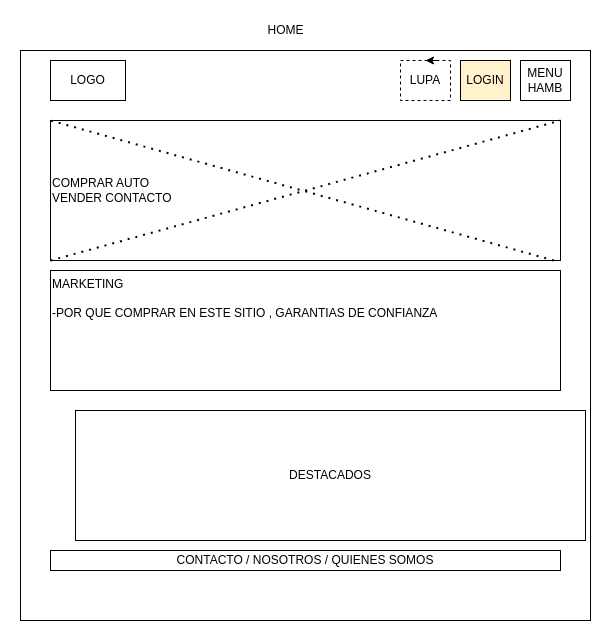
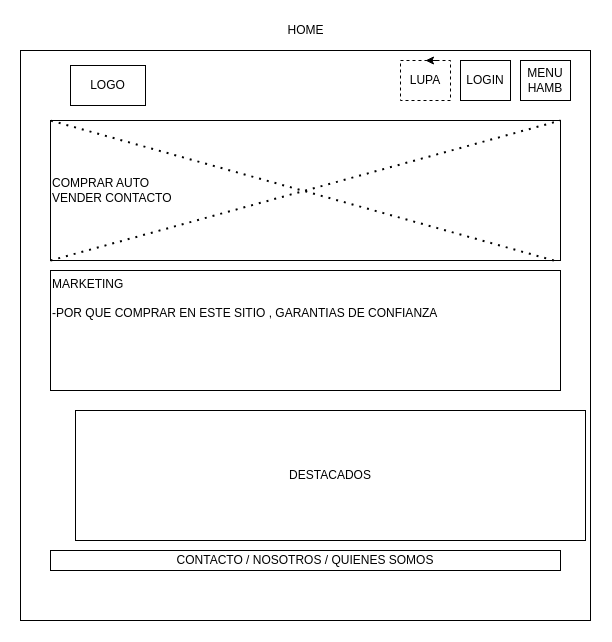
- <mxCell id="10" value="HOME" style="text;html=1;align=center;verticalAlign=middle;resizable=0;points=[];autosize=1;strokeColor=none;fillColor=none;" vertex="1" parent="1"><mxGeometry x="260" y="20" width="50" height="20" as="geometry" /></mxCell>
+ <mxCell id="10" value="HOME" style="text;html=1;align=center;verticalAlign=middle;resizable=0;points=[];autosize=1;strokeColor=none;fillColor=none;" vertex="1" parent="1"><mxGeometry x="280" width="50" height="20" as="geometry" y="20" /></mxCell>
- <mxCell id="5" value="LOGO" style="rounded=0;whiteSpace=wrap;html=1;" vertex="1" parent="1"><mxGeometry x="50" y="60" width="75" height="40" as="geometry" /></mxCell>
+ <mxCell id="5" value="LOGO" style="rounded=0;whiteSpace=wrap;html=1;" vertex="1" parent="1"><mxGeometry x="70" y="65" width="75" height="40" as="geometry" /></mxCell>
- <mxCell id="8" value="LOGIN" style="rounded=0;whiteSpace=wrap;html=1;fillColor=#fff2cc;" vertex="1" parent="1"><mxGeometry x="460" y="60" width="50" height="40" as="geometry" /></mxCell>
+ <mxCell id="8" value="LOGIN" style="rounded=0;whiteSpace=wrap;html=1;" vertex="1" parent="1"><mxGeometry x="460" y="60" width="50" height="40" as="geometry" /></mxCell>
